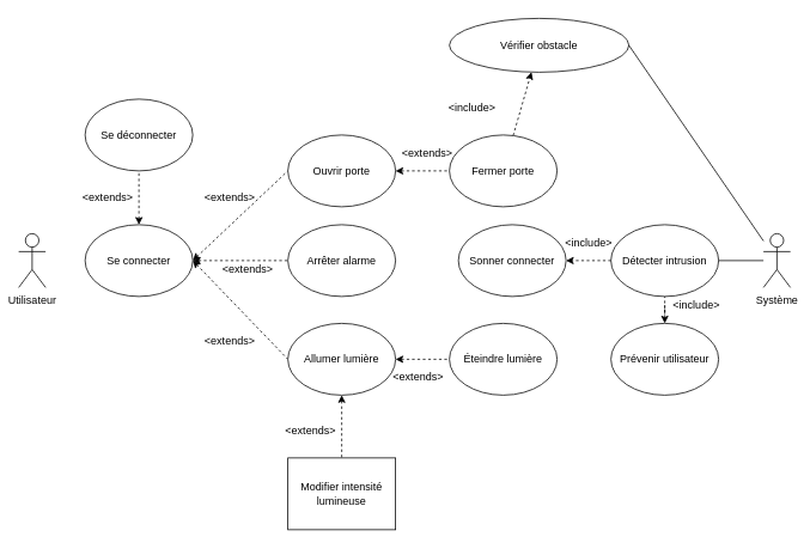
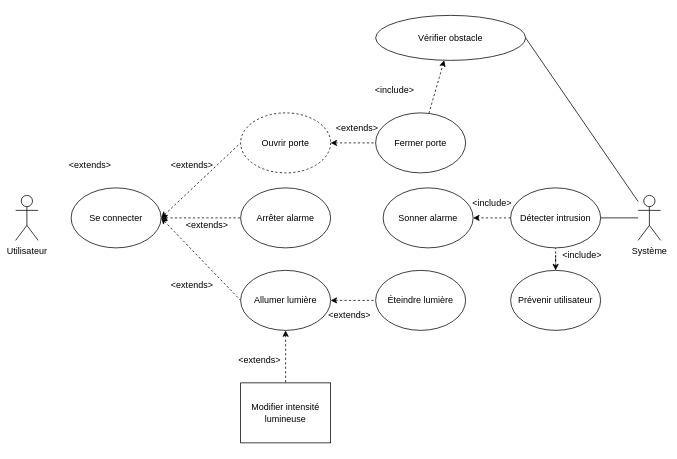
- <mxCell id="17" value="Se déconnecter" style="ellipse;whiteSpace=wrap;html=1;" parent="1" vertex="1"><mxGeometry x="94" y="110" width="120" height="80" as="geometry" /></mxCell>
- <mxCell id="8" value="Ouvrir porte" style="ellipse;whiteSpace=wrap;html=1;" parent="1" vertex="1"><mxGeometry x="320" y="150" width="120" height="80" as="geometry" /></mxCell>
+ <mxCell id="8" value="Ouvrir porte" style="ellipse;whiteSpace=wrap;html=1;dashed=1;" parent="1" vertex="1"><mxGeometry x="320" y="150" width="120" height="80" as="geometry" /></mxCell>
- <mxCell id="6" style="edgeStyle=none;rounded=0;orthogonalLoop=1;jettySize=auto;html=1;entryX=0.5;entryY=1;entryDx=0;entryDy=0;endArrow=none;endFill=0;exitX=0.5;exitY=0;exitDx=0;exitDy=0;dashed=1;startArrow=classic;startFill=1;" parent="1" source="16" target="17" edge="1"><mxGeometry relative="1" as="geometry" /></mxCell>
- <mxCell id="13" value="Sonner connecter" style="ellipse;whiteSpace=wrap;html=1;" parent="1" vertex="1"><mxGeometry x="510" y="250" width="120" height="80" as="geometry" /></mxCell>
+ <mxCell id="13" value="Sonner alarme" style="ellipse;whiteSpace=wrap;html=1;" parent="1" vertex="1"><mxGeometry x="510" y="250" width="120" height="80" as="geometry" /></mxCell>
